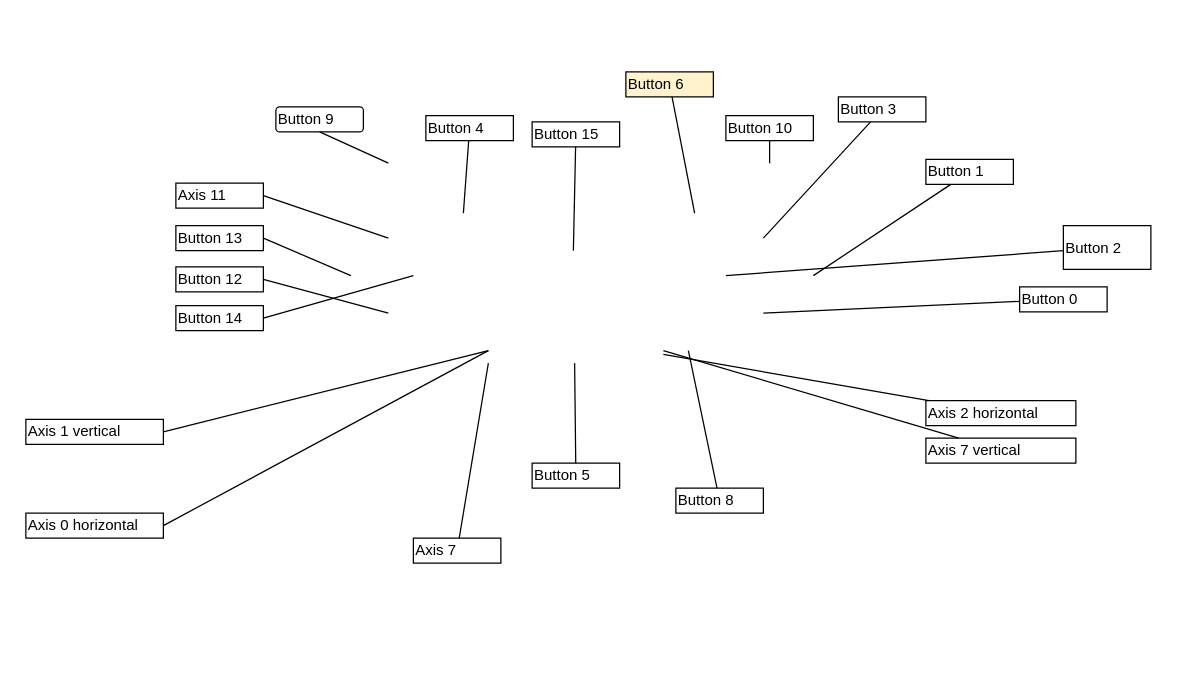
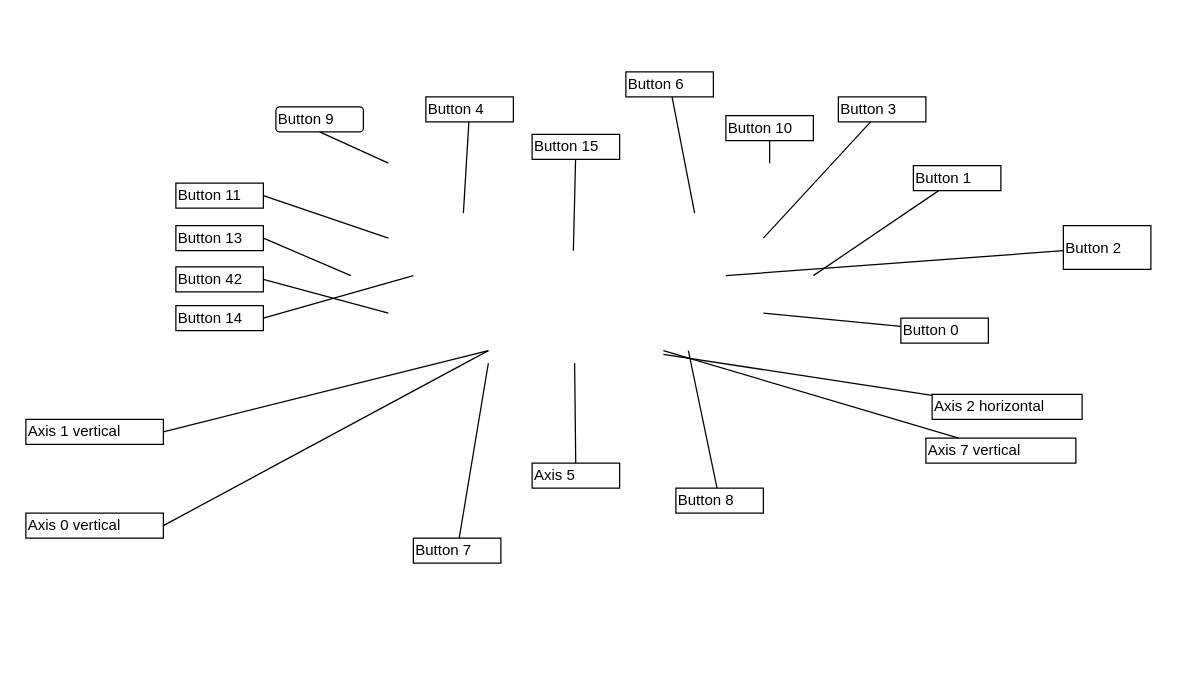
- <mxCell id="8" value="Button 6" style="rounded=0;whiteSpace=wrap;html=1;align=left;fillColor=#fff2cc;" vertex="1" parent="1"><mxGeometry x="500" y="57" width="70" height="20" as="geometry" /></mxCell>
+ <mxCell id="8" value="Button 6" style="rounded=0;whiteSpace=wrap;html=1;align=left;" vertex="1" parent="1"><mxGeometry x="500" y="57" width="70" height="20" as="geometry" /></mxCell>
- <mxCell id="6" value="Button 4" style="rounded=0;whiteSpace=wrap;html=1;align=left;" vertex="1" parent="1"><mxGeometry x="340" y="92" width="70" height="20" as="geometry" /></mxCell>
+ <mxCell id="6" value="Button 4" style="rounded=0;whiteSpace=wrap;html=1;align=left;" vertex="1" parent="1"><mxGeometry x="340" y="77" width="70" height="20" as="geometry" /></mxCell>
- <mxCell id="17" value="Button 15" style="rounded=0;whiteSpace=wrap;html=1;align=left;" vertex="1" parent="1"><mxGeometry x="425" y="97" width="70" height="20" as="geometry" /></mxCell>
+ <mxCell id="17" value="Button 15" style="rounded=0;whiteSpace=wrap;html=1;align=left;" vertex="1" parent="1"><mxGeometry x="425" y="107" width="70" height="20" as="geometry" /></mxCell>
- <mxCell id="3" value="Button 1" style="rounded=0;whiteSpace=wrap;html=1;align=left;" vertex="1" parent="1"><mxGeometry x="740" y="127" width="70" height="20" as="geometry" /></mxCell>
+ <mxCell id="3" value="Button 1" style="rounded=0;whiteSpace=wrap;html=1;align=left;" vertex="1" parent="1"><mxGeometry x="730" y="132" width="70" height="20" as="geometry" /></mxCell>
- <mxCell id="13" value="Axis 11" style="rounded=0;whiteSpace=wrap;html=1;align=left;" vertex="1" parent="1"><mxGeometry x="140" y="146" width="70" height="20" as="geometry" /></mxCell>
+ <mxCell id="13" value="Button 11" style="rounded=0;whiteSpace=wrap;html=1;align=left;" vertex="1" parent="1"><mxGeometry x="140" y="146" width="70" height="20" as="geometry" /></mxCell>
- <mxCell id="14" value="Button 12" style="rounded=0;whiteSpace=wrap;html=1;align=left;" vertex="1" parent="1"><mxGeometry x="140" y="213" width="70" height="20" as="geometry" /></mxCell>
+ <mxCell id="14" value="Button 42" style="rounded=0;whiteSpace=wrap;html=1;align=left;" vertex="1" parent="1"><mxGeometry x="140" y="213" width="70" height="20" as="geometry" /></mxCell>
- <mxCell id="25" value="Button 0" style="rounded=0;whiteSpace=wrap;html=1;align=left;" vertex="1" parent="1"><mxGeometry x="815" y="229" width="70" height="20" as="geometry" /></mxCell>
+ <mxCell id="25" value="Button 0" style="rounded=0;whiteSpace=wrap;html=1;align=left;" vertex="1" parent="1"><mxGeometry x="720" y="254" width="70" height="20" as="geometry" /></mxCell>
- <mxCell id="19" value="Axis 2 horizontal" style="rounded=0;whiteSpace=wrap;html=1;align=left;" vertex="1" parent="1"><mxGeometry x="740" y="320" width="120" height="20" as="geometry" /></mxCell>
+ <mxCell id="19" value="Axis 2 horizontal" style="rounded=0;whiteSpace=wrap;html=1;align=left;" vertex="1" parent="1"><mxGeometry x="745" y="315" width="120" height="20" as="geometry" /></mxCell>
- <mxCell id="7" value="Button 5" style="rounded=0;whiteSpace=wrap;html=1;align=left;" vertex="1" parent="1"><mxGeometry x="425" y="370" width="70" height="20" as="geometry" /></mxCell>
+ <mxCell id="7" value="Axis 5" style="rounded=0;whiteSpace=wrap;html=1;align=left;" vertex="1" parent="1"><mxGeometry x="425" y="370" width="70" height="20" as="geometry" /></mxCell>
- <mxCell id="39" value="Axis 0 horizontal" style="rounded=0;whiteSpace=wrap;html=1;align=left;" vertex="1" parent="1"><mxGeometry x="20" y="410" width="110" height="20" as="geometry" /></mxCell>
+ <mxCell id="39" value="Axis 0 vertical" style="rounded=0;whiteSpace=wrap;html=1;align=left;" vertex="1" parent="1"><mxGeometry x="20" y="410" width="110" height="20" as="geometry" /></mxCell>
- <mxCell id="9" value="Axis 7" style="rounded=0;whiteSpace=wrap;html=1;align=left;" vertex="1" parent="1"><mxGeometry x="330" y="430" width="70" height="20" as="geometry" /></mxCell>
+ <mxCell id="9" value="Button 7" style="rounded=0;whiteSpace=wrap;html=1;align=left;" vertex="1" parent="1"><mxGeometry x="330" y="430" width="70" height="20" as="geometry" /></mxCell>
